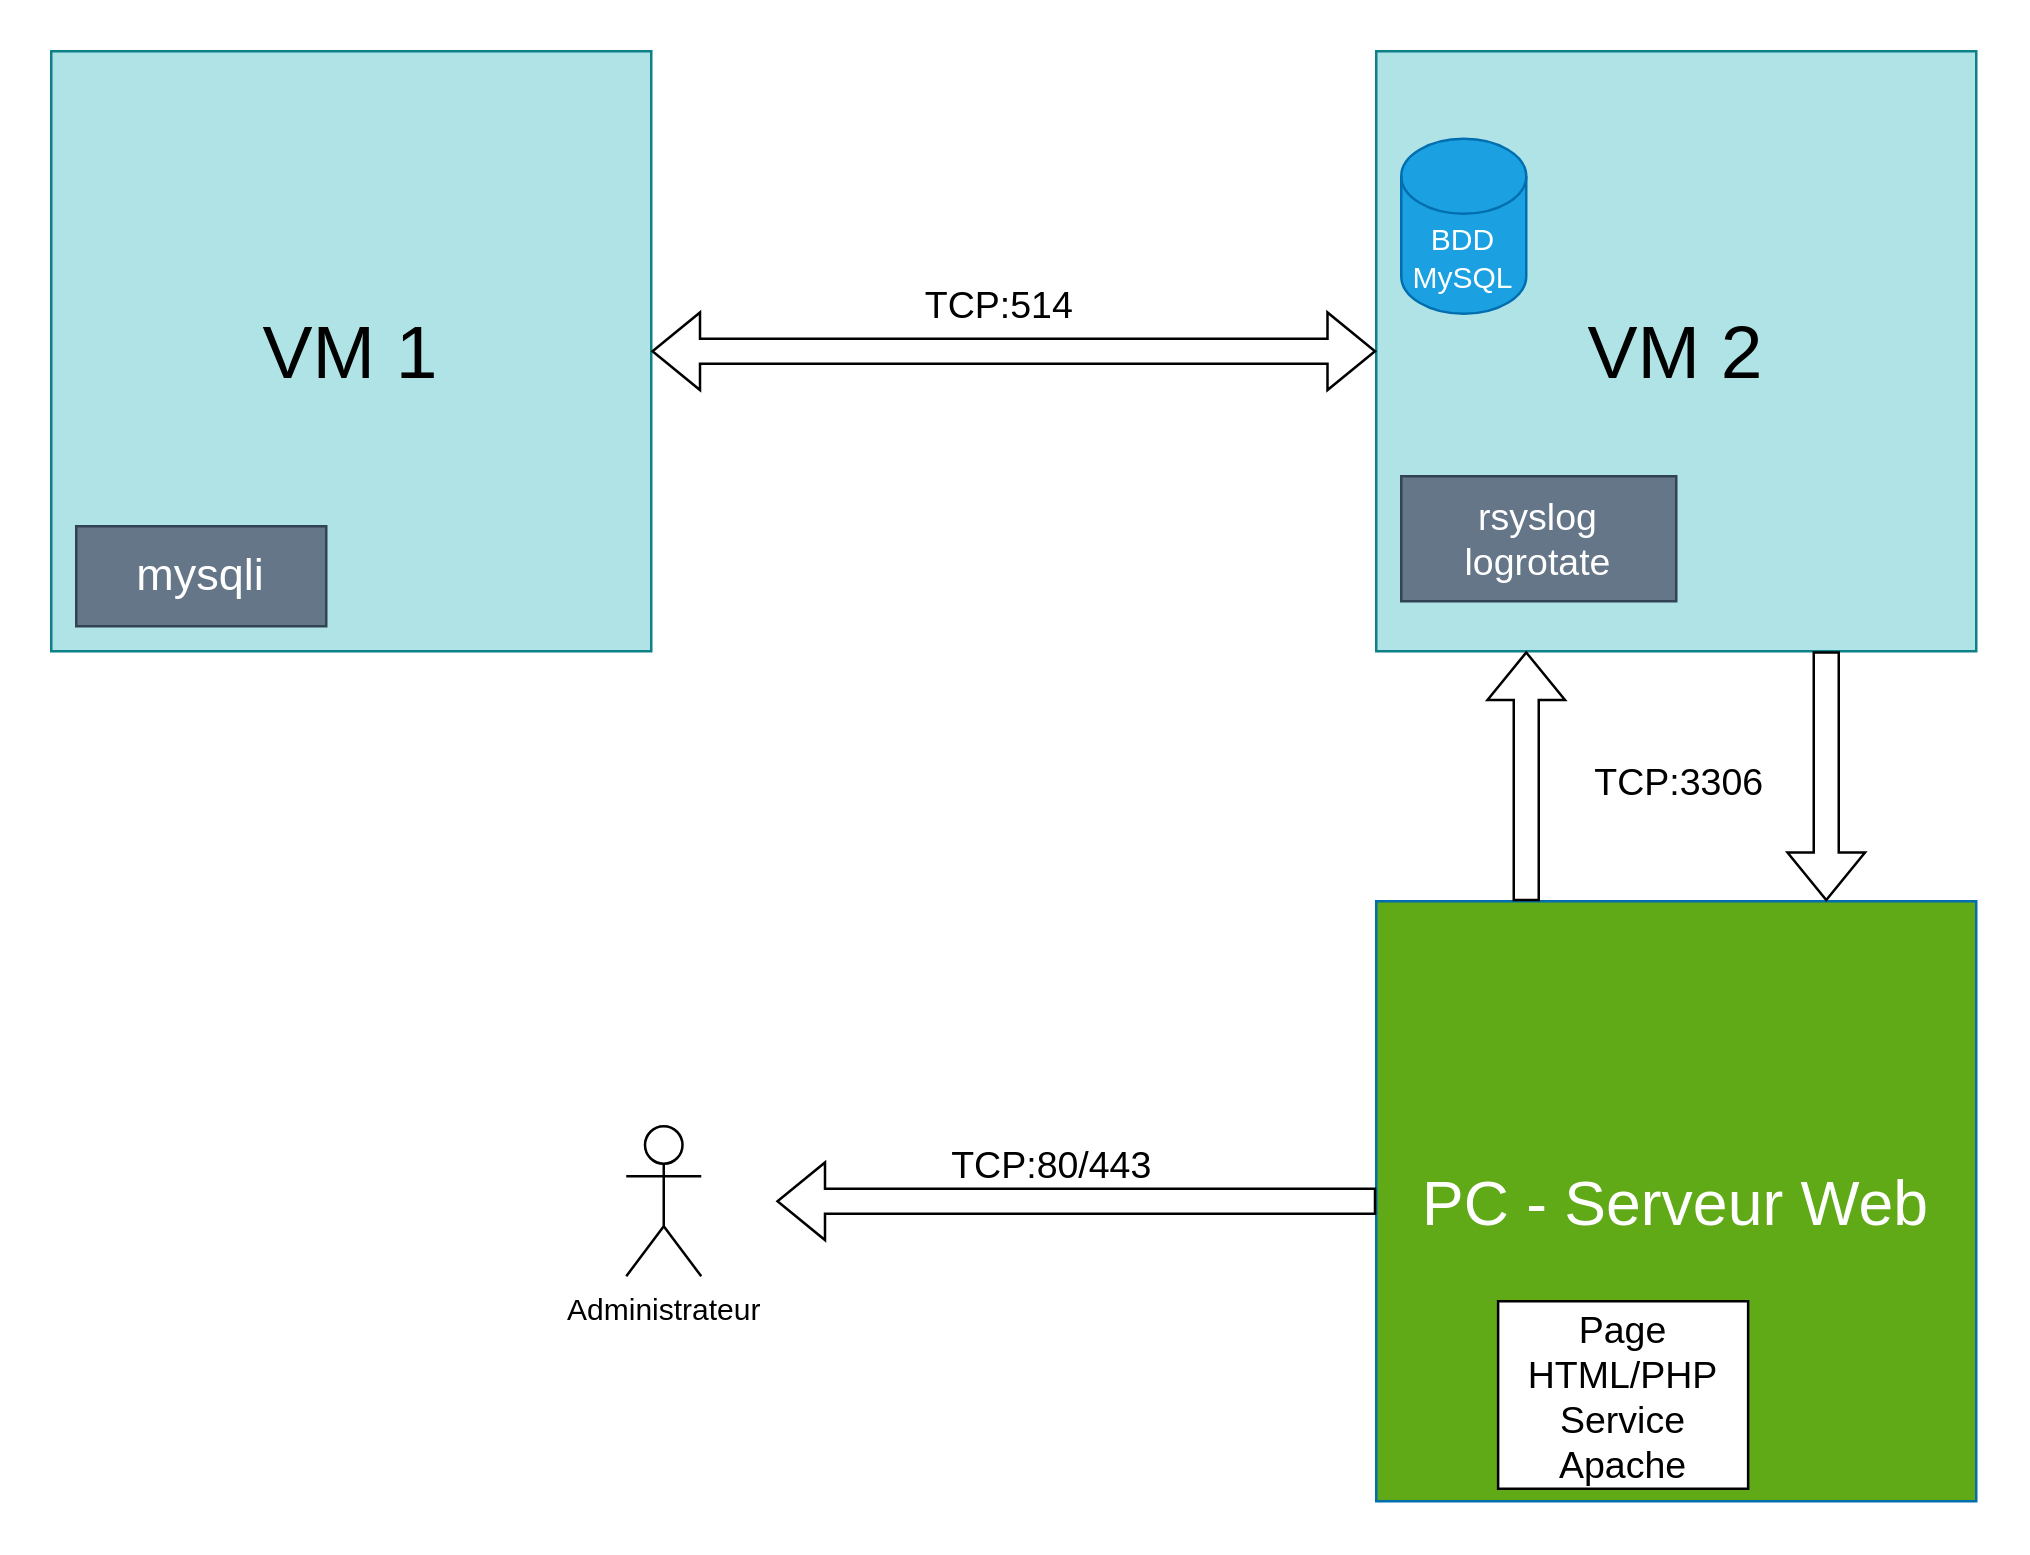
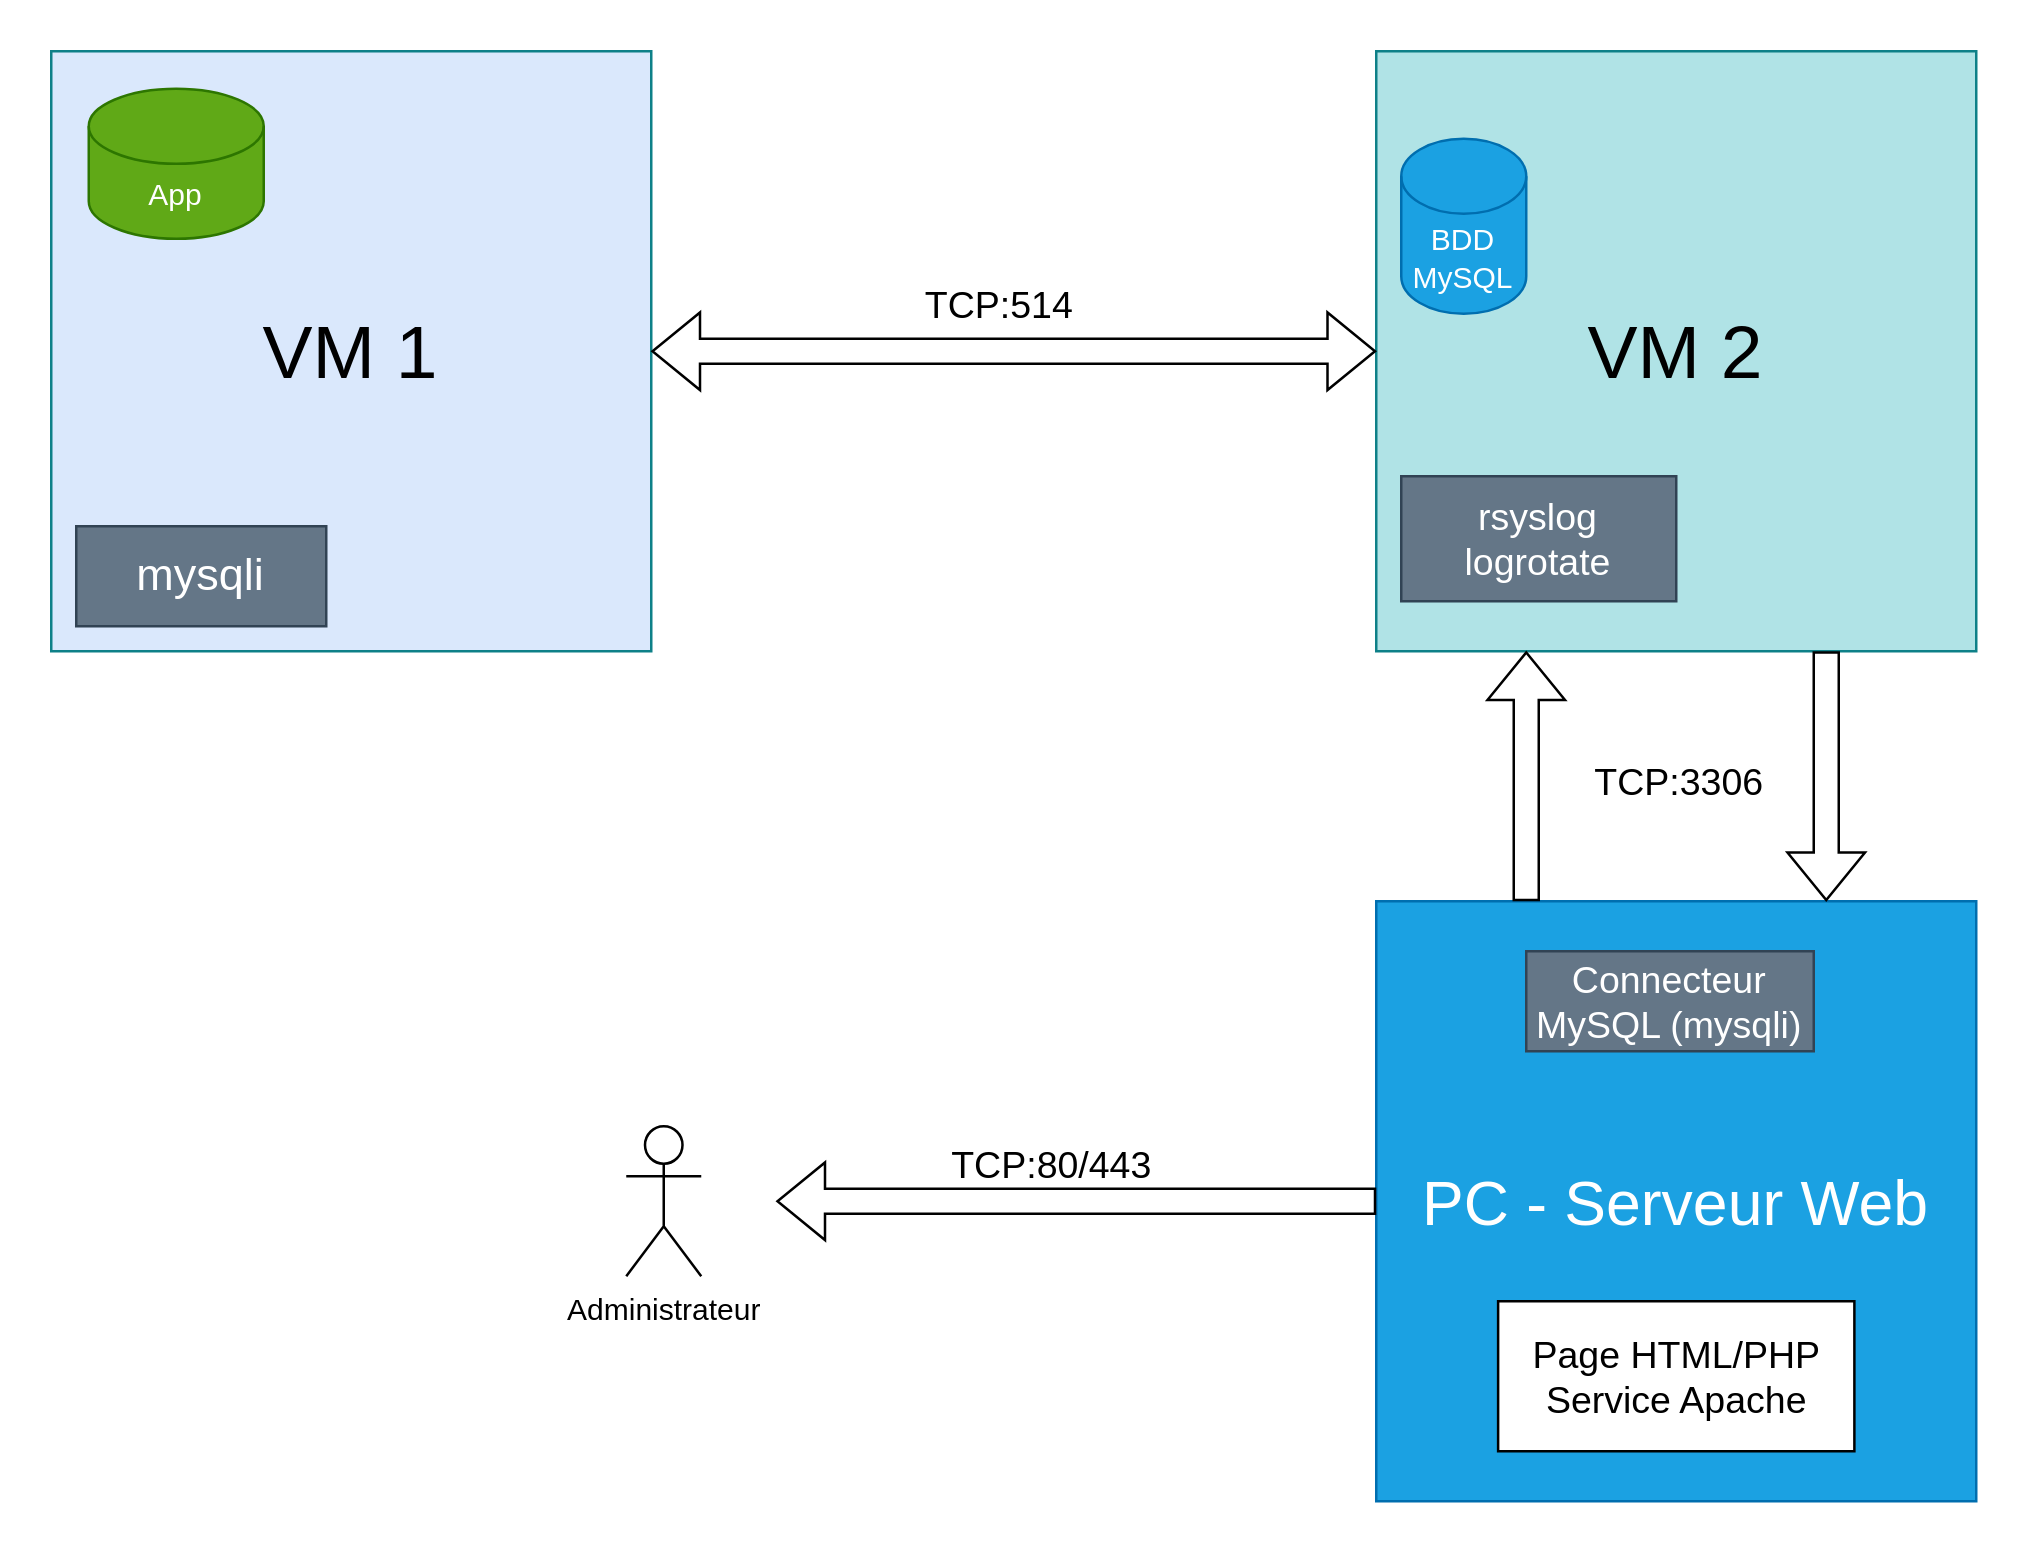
+ <mxCell id="9" value="App" style="shape=cylinder3;whiteSpace=wrap;html=1;boundedLbl=1;backgroundOutline=1;size=15;fillColor=#60a917;strokeColor=#2D7600;fontColor=#ffffff;" vertex="1" parent="1"><mxGeometry x="35" y="35" width="70" height="60" as="geometry" /></mxCell>
- <mxCell id="2" value="&lt;font style=&quot;font-size: 30px;&quot;&gt;VM 1&lt;/font&gt;" style="rounded=1;whiteSpace=wrap;html=1;arcSize=0;fillColor=#b0e3e6;strokeColor=#0e8088;" vertex="1" parent="1"><mxGeometry x="20" y="20" width="240" height="240" as="geometry" /></mxCell>
+ <mxCell id="2" value="&lt;font style=&quot;font-size: 30px;&quot;&gt;VM 1&lt;/font&gt;" style="rounded=1;whiteSpace=wrap;html=1;arcSize=0;fillColor=#dae8fc;strokeColor=#0e8088;" vertex="1" parent="1"><mxGeometry x="20" y="20" width="240" height="240" as="geometry" /></mxCell>
+ <mxCell id="15" value="&lt;font style=&quot;font-size: 15px;&quot;&gt;Connecteur MySQL (mysqli)&lt;/font&gt;" style="rounded=0;whiteSpace=wrap;html=1;fillColor=#647687;fontColor=#ffffff;strokeColor=#314354;" vertex="1" parent="1"><mxGeometry x="610" y="380" width="115" height="40" as="geometry" /></mxCell>
- <mxCell id="11" value="&lt;font style=&quot;font-size: 25px;&quot;&gt;PC - Serveur Web&lt;/font&gt;" style="whiteSpace=wrap;html=1;aspect=fixed;fillColor=#60a917;fontColor=#ffffff;strokeColor=#006EAF;" vertex="1" parent="1"><mxGeometry x="550" y="360" width="240" height="240" as="geometry" /></mxCell>
+ <mxCell id="11" value="&lt;font style=&quot;font-size: 25px;&quot;&gt;PC - Serveur Web&lt;/font&gt;" style="whiteSpace=wrap;html=1;aspect=fixed;fillColor=#1ba1e2;fontColor=#ffffff;strokeColor=#006EAF;" vertex="1" parent="1"><mxGeometry x="550" y="360" width="240" height="240" as="geometry" /></mxCell>
- <mxCell id="12" value="&lt;font style=&quot;font-size: 15px;&quot;&gt;Page HTML/PHP&lt;/font&gt;&lt;div&gt;&lt;font style=&quot;font-size: 15px;&quot;&gt;Service Apache&lt;/font&gt;&lt;/div&gt;" style="rounded=0;whiteSpace=wrap;html=1;" vertex="1" parent="1"><mxGeometry x="598.75" y="520" width="100" height="75" as="geometry" /></mxCell>
+ <mxCell id="12" value="&lt;font style=&quot;font-size: 15px;&quot;&gt;Page HTML/PHP&lt;/font&gt;&lt;div&gt;&lt;font style=&quot;font-size: 15px;&quot;&gt;Service Apache&lt;/font&gt;&lt;/div&gt;" style="rounded=0;whiteSpace=wrap;html=1;" vertex="1" parent="1"><mxGeometry x="598.75" y="520" width="142.5" height="60" as="geometry" /></mxCell>
